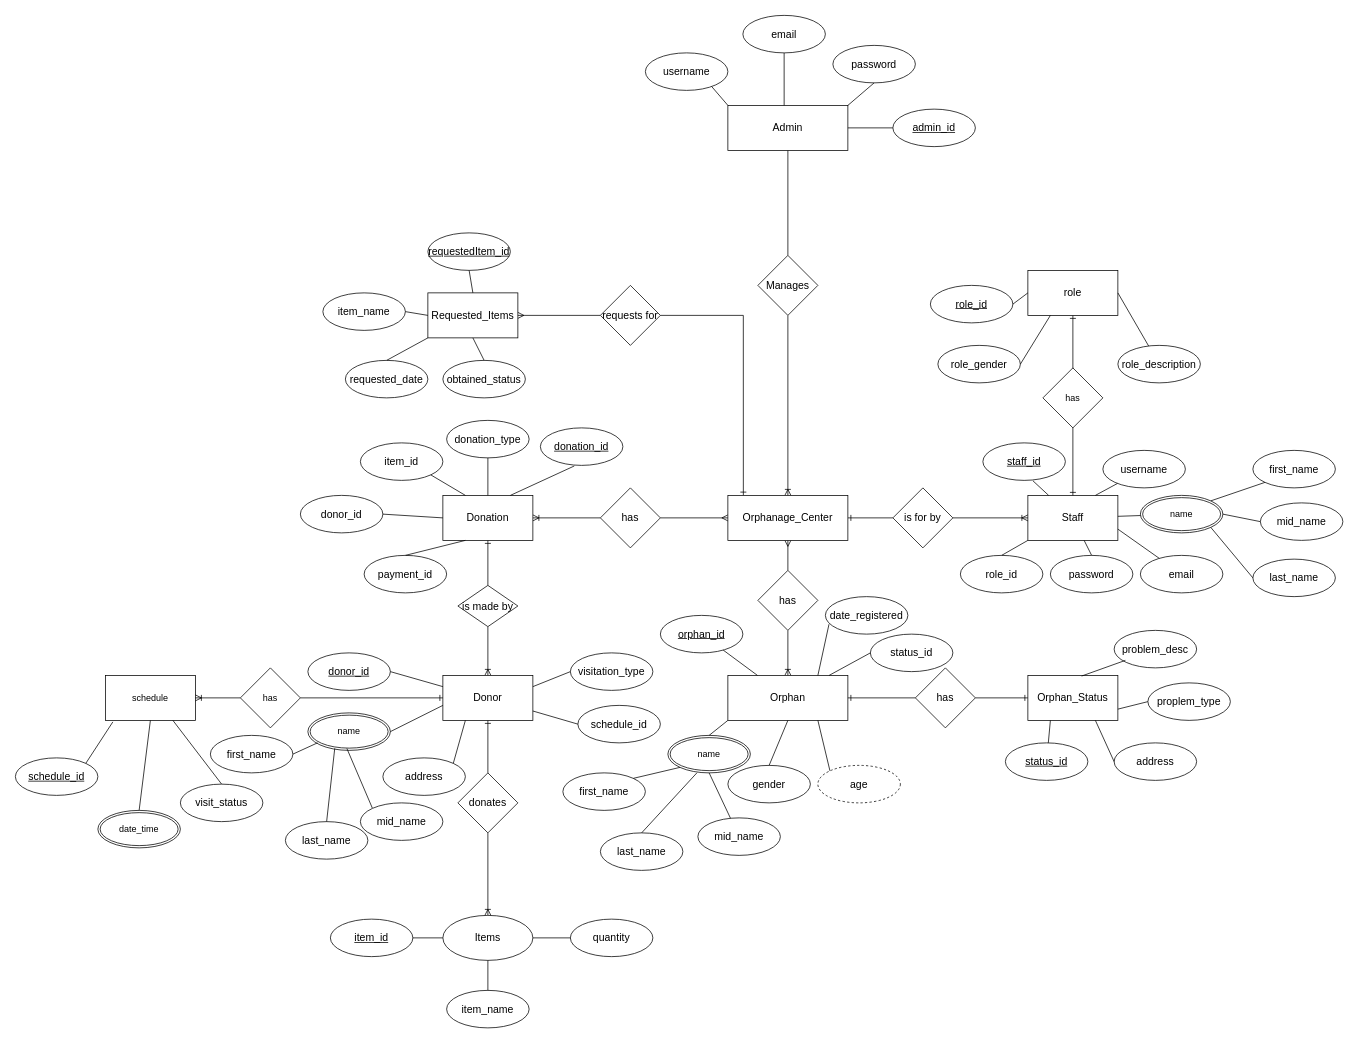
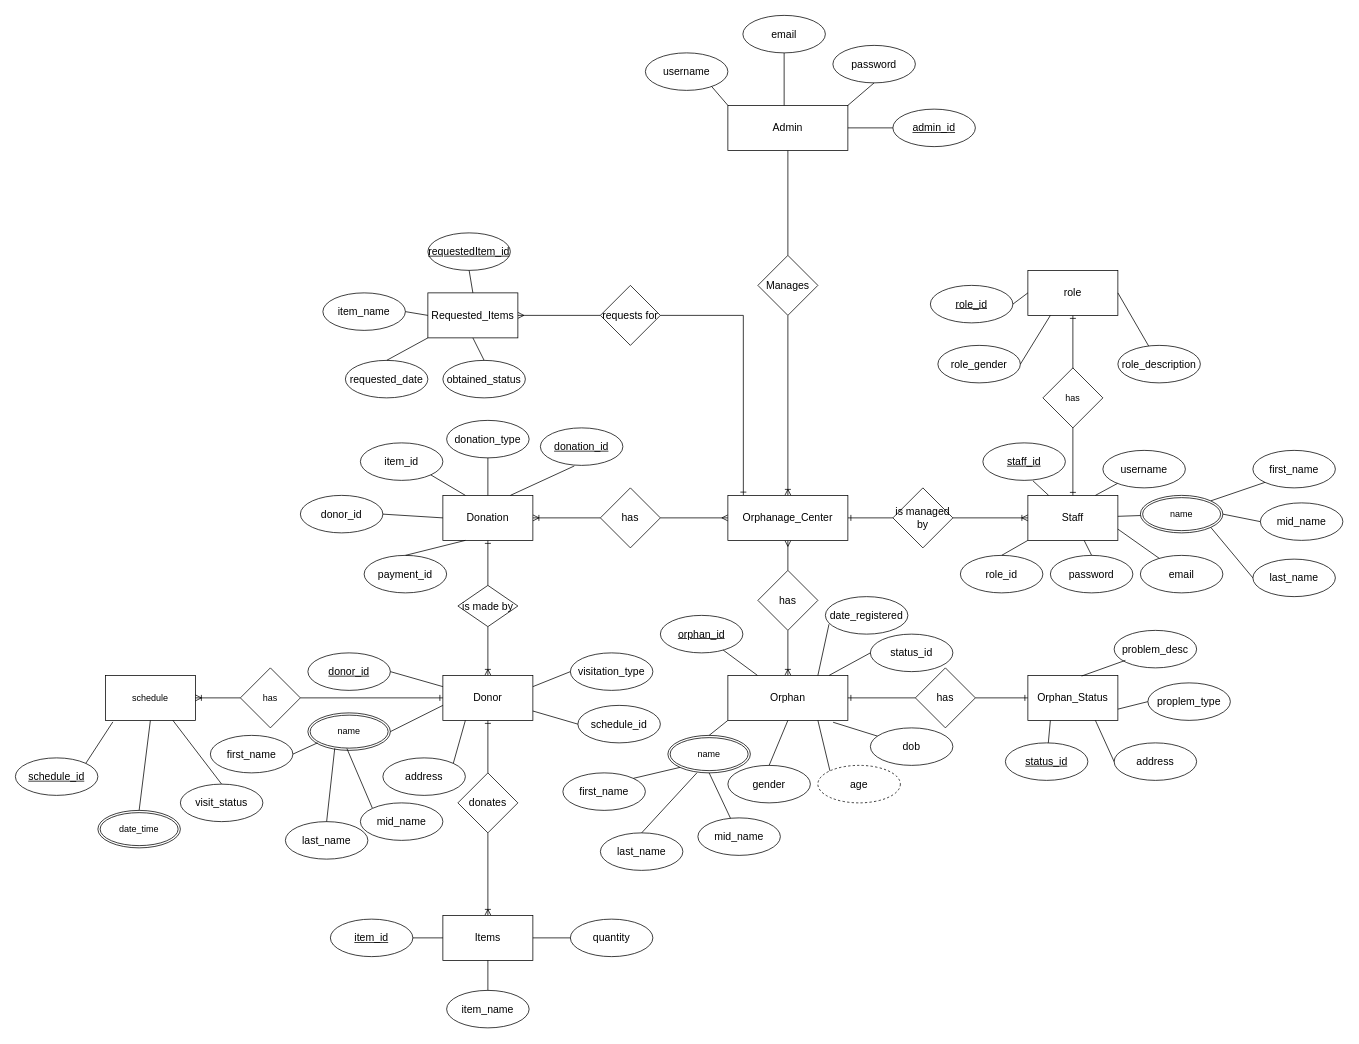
- <mxCell id="21" value="is for by" style="rhombus;whiteSpace=wrap;html=1;fontSize=14;" parent="1" vertex="1"><mxGeometry x="1190" y="650" width="80" height="80" as="geometry" /></mxCell>
+ <mxCell id="21" value="is managed by" style="rhombus;whiteSpace=wrap;html=1;fontSize=14;" parent="1" vertex="1"><mxGeometry x="1190" y="650" width="80" height="80" as="geometry" /></mxCell>
+ <mxCell id="69" value="" style="endArrow=none;html=1;fontSize=14;exitX=0.877;exitY=1.042;exitDx=0;exitDy=0;exitPerimeter=0;" parent="1" source="13" target="58" edge="1"><mxGeometry width="50" height="50" relative="1" as="geometry"><mxPoint x="1120" y="980" as="sourcePoint" /><mxPoint x="1170" y="930" as="targetPoint" /></mxGeometry></mxCell>
+ <mxCell id="58" value="dob" style="ellipse;whiteSpace=wrap;html=1;fontSize=14;" parent="1" vertex="1"><mxGeometry x="1160" y="970" width="110" height="50" as="geometry" /></mxCell>
- <mxCell id="32" value="Items" style="ellipse;whiteSpace=wrap;html=1;fontSize=14;" parent="1" vertex="1"><mxGeometry x="590" y="1220" width="120" height="60" as="geometry" /></mxCell>
+ <mxCell id="32" value="Items" style="rounded=0;whiteSpace=wrap;html=1;fontSize=14;" parent="1" vertex="1"><mxGeometry x="590" y="1220" width="120" height="60" as="geometry" /></mxCell>
